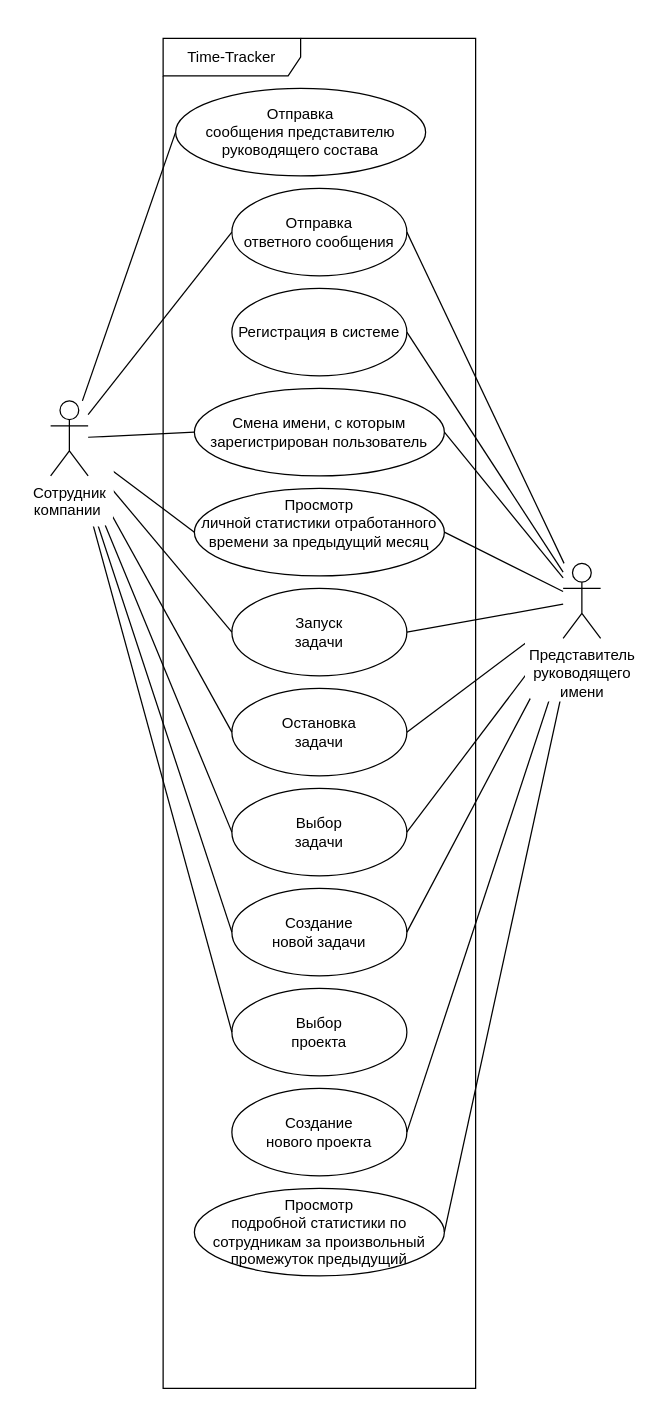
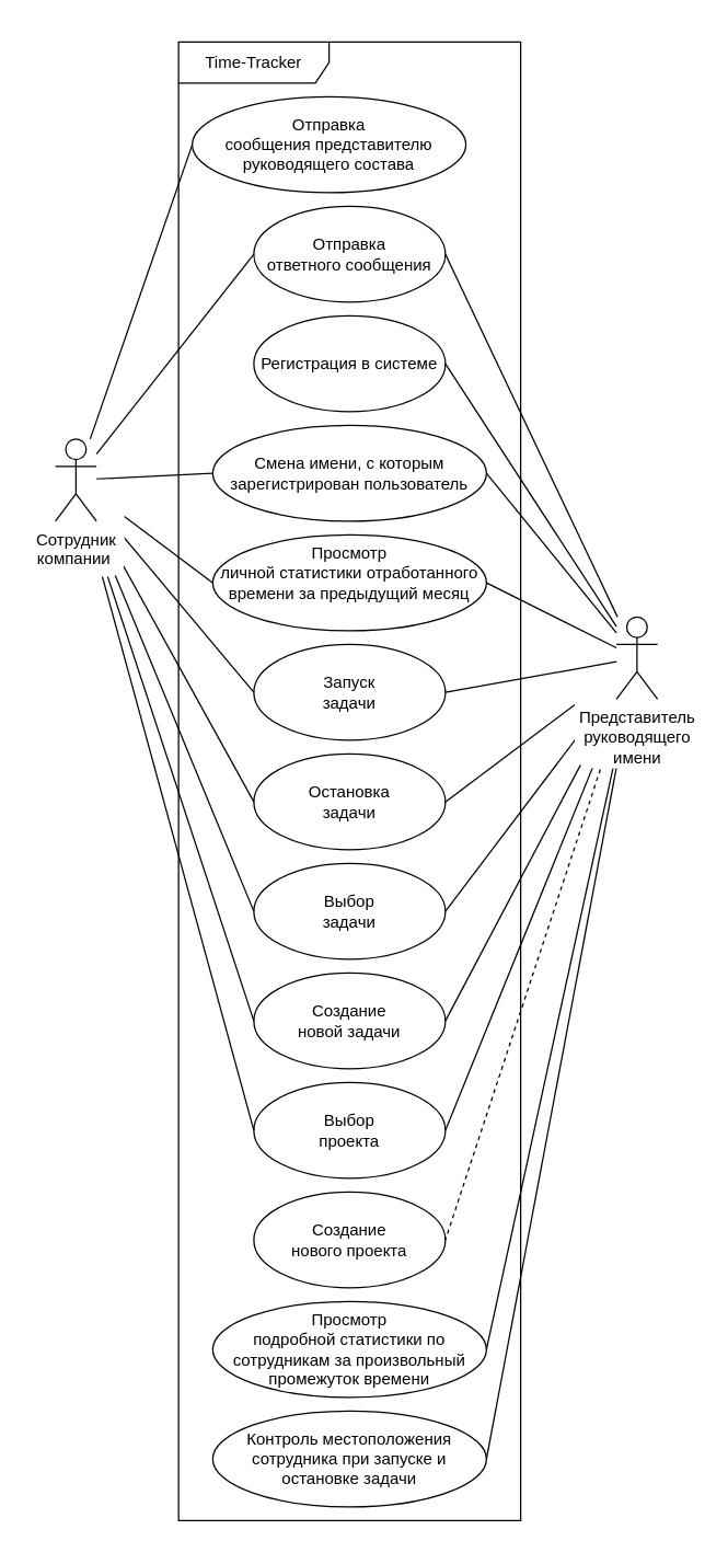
- <mxCell id="27" value="" style="endArrow=none;html=1;rounded=0;entryX=1;entryY=0.5;entryDx=0;entryDy=0;" parent="1" source="39" target="5" edge="1"><mxGeometry width="50" height="50" relative="1" as="geometry"><mxPoint x="-20" y="780" as="sourcePoint" /><mxPoint x="75" y="585" as="targetPoint" /></mxGeometry></mxCell>
+ <mxCell id="27" value="" style="endArrow=none;html=1;rounded=0;entryX=1;entryY=0.5;entryDx=0;entryDy=0;dashed=1;" parent="1" source="39" target="5" edge="1"><mxGeometry width="50" height="50" relative="1" as="geometry"><mxPoint x="-20" y="780" as="sourcePoint" /><mxPoint x="75" y="585" as="targetPoint" /></mxGeometry></mxCell>
+ <mxCell id="32" value="" style="endArrow=none;html=1;rounded=0;entryX=1;entryY=0.5;entryDx=0;entryDy=0;" parent="1" source="39" target="31" edge="1"><mxGeometry width="50" height="50" relative="1" as="geometry"><mxPoint x="520" y="510" as="sourcePoint" /><mxPoint x="365" y="825" as="targetPoint" /></mxGeometry></mxCell>
+ <mxCell id="28" value="" style="endArrow=none;html=1;rounded=0;entryX=1;entryY=0.5;entryDx=0;entryDy=0;" parent="1" source="39" target="4" edge="1"><mxGeometry width="50" height="50" relative="1" as="geometry"><mxPoint x="-10" y="790" as="sourcePoint" /><mxPoint x="85" y="595" as="targetPoint" /></mxGeometry></mxCell>
- <mxCell id="13" value="Просмотр&lt;br style=&quot;border-color: var(--border-color);&quot;&gt;подробной статистики по сотрудникам за произвольный промежуток предыдущий" style="ellipse;whiteSpace=wrap;html=1;" parent="1" vertex="1"><mxGeometry x="155" y="950" width="200" height="70" as="geometry" /></mxCell>
+ <mxCell id="13" value="Просмотр&lt;br style=&quot;border-color: var(--border-color);&quot;&gt;подробной статистики по сотрудникам за произвольный промежуток времени" style="ellipse;whiteSpace=wrap;html=1;" parent="1" vertex="1"><mxGeometry x="155" y="950" width="200" height="70" as="geometry" /></mxCell>
+ <mxCell id="31" value="Контроль местоположения сотрудника при запуске и&lt;br/&gt;остановке задачи" style="ellipse;whiteSpace=wrap;html=1;" parent="1" vertex="1"><mxGeometry x="155" y="1030" width="200" height="70" as="geometry" /></mxCell>
